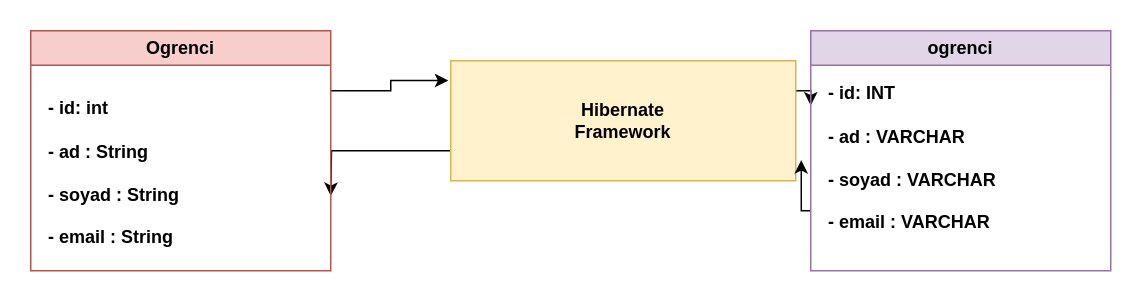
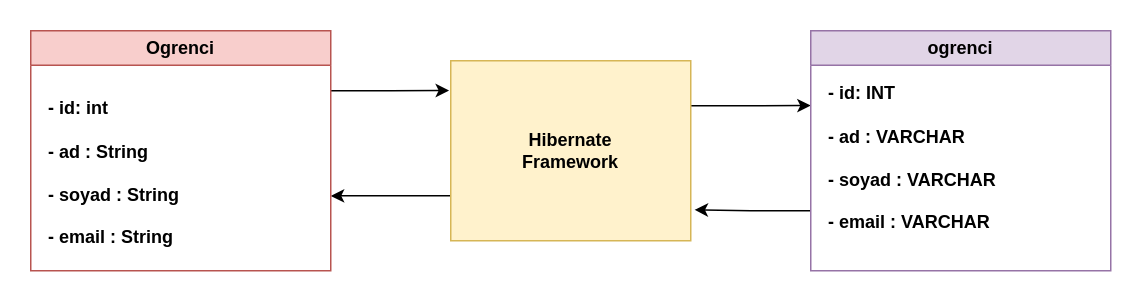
- <mxCell id="4" value="&lt;b&gt;Hibernate&lt;br&gt;Framework&lt;/b&gt;" style="rounded=0;whiteSpace=wrap;html=1;fillColor=#fff2cc;strokeColor=#d6b656;" vertex="1" parent="1"><mxGeometry x="300" y="40" width="230" height="80" as="geometry" /></mxCell>
+ <mxCell id="4" value="&lt;b&gt;Hibernate&lt;br&gt;Framework&lt;/b&gt;" style="rounded=0;whiteSpace=wrap;html=1;fillColor=#fff2cc;strokeColor=#d6b656;" vertex="1" parent="1"><mxGeometry x="300" y="40" width="160" height="120" as="geometry" /></mxCell>
